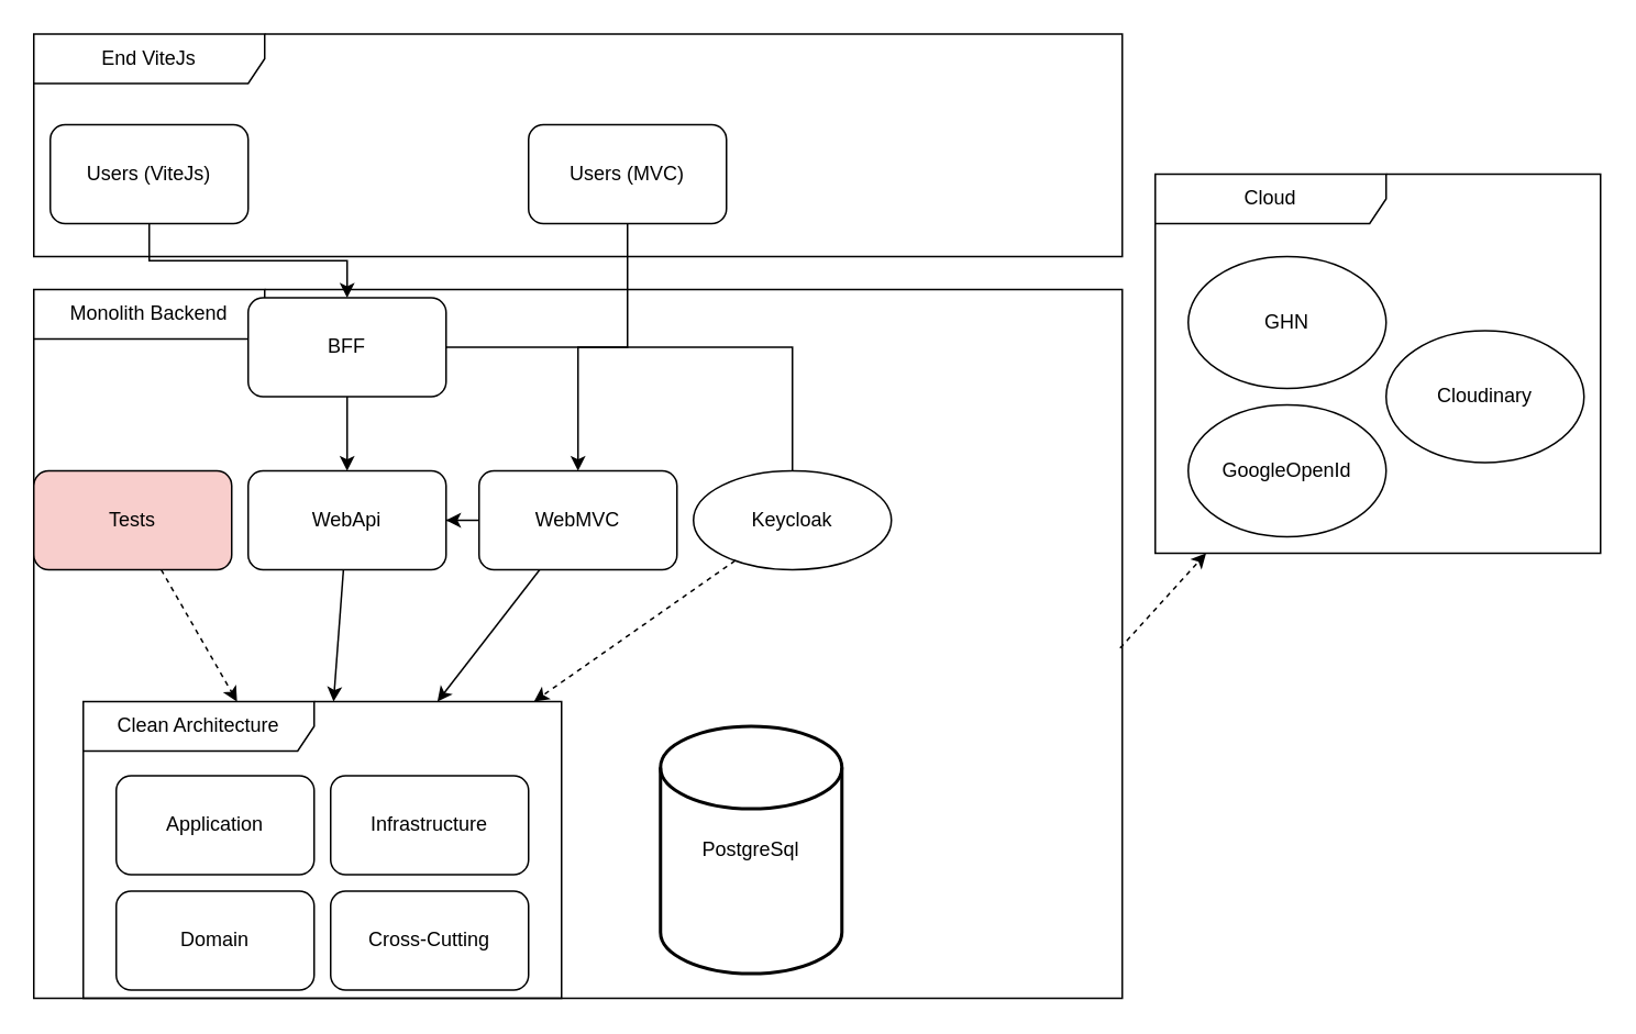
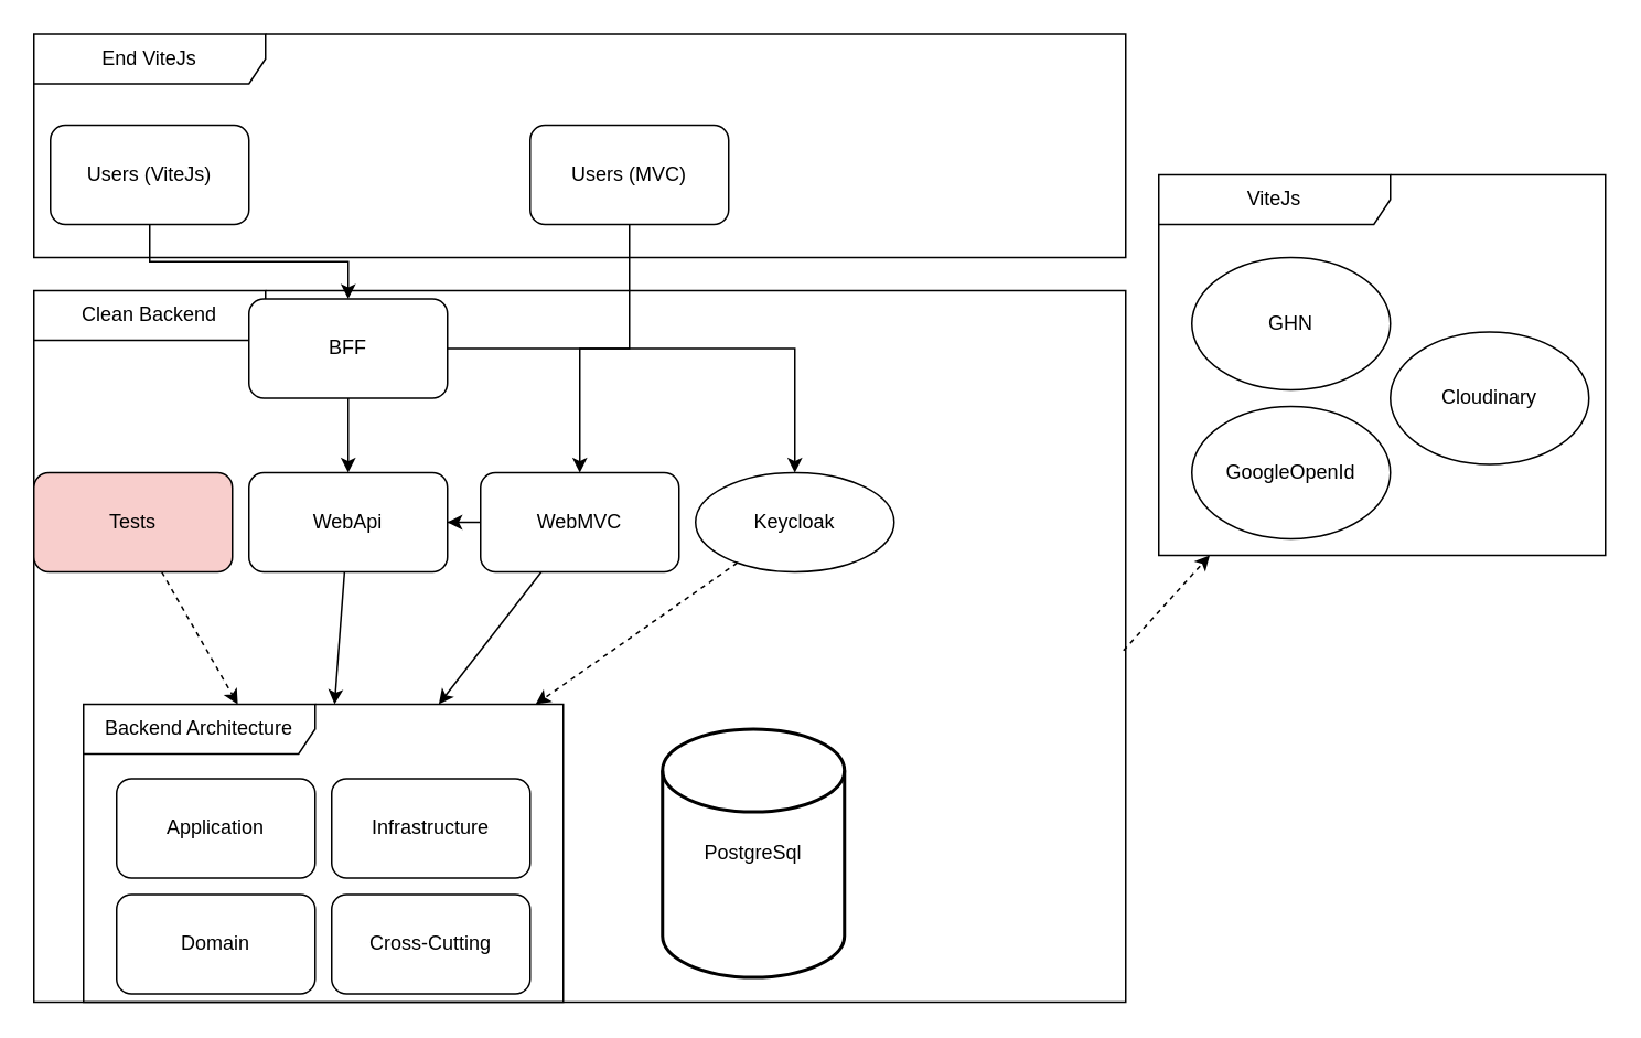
- <mxCell id="32" value="Cloud" style="shape=umlFrame;whiteSpace=wrap;html=1;pointerEvents=0;width=140;height=30;" parent="28" vertex="1"><mxGeometry width="270" height="230" as="geometry" /></mxCell>
+ <mxCell id="32" value="ViteJs" style="shape=umlFrame;whiteSpace=wrap;html=1;pointerEvents=0;width=140;height=30;" parent="28" vertex="1"><mxGeometry width="270" height="230" as="geometry" /></mxCell>
- <mxCell id="6" value="Monolith Backend" style="shape=umlFrame;whiteSpace=wrap;html=1;pointerEvents=0;width=140;height=30;" parent="1" vertex="1"><mxGeometry x="20" y="175" width="660" height="430" as="geometry" /></mxCell>
+ <mxCell id="6" value="Clean Backend" style="shape=umlFrame;whiteSpace=wrap;html=1;pointerEvents=0;width=140;height=30;" parent="1" vertex="1"><mxGeometry x="20" y="175" width="660" height="430" as="geometry" /></mxCell>
- <mxCell id="14" value="" style="edgeStyle=orthogonalEdgeStyle;rounded=0;orthogonalLoop=1;jettySize=auto;html=1;endArrow=none;" parent="1" source="15" target="16" edge="1"><mxGeometry relative="1" as="geometry" /></mxCell>
+ <mxCell id="14" value="" style="edgeStyle=orthogonalEdgeStyle;rounded=0;orthogonalLoop=1;jettySize=auto;html=1;" parent="1" source="15" target="16" edge="1"><mxGeometry relative="1" as="geometry" /></mxCell>
- <mxCell id="21" value="Clean Architecture" style="shape=umlFrame;whiteSpace=wrap;html=1;pointerEvents=0;width=140;height=30;" parent="1" vertex="1"><mxGeometry x="50" y="425" width="290" height="180" as="geometry" /></mxCell>
+ <mxCell id="21" value="Backend Architecture" style="shape=umlFrame;whiteSpace=wrap;html=1;pointerEvents=0;width=140;height=30;" parent="1" vertex="1"><mxGeometry x="50" y="425" width="290" height="180" as="geometry" /></mxCell>
